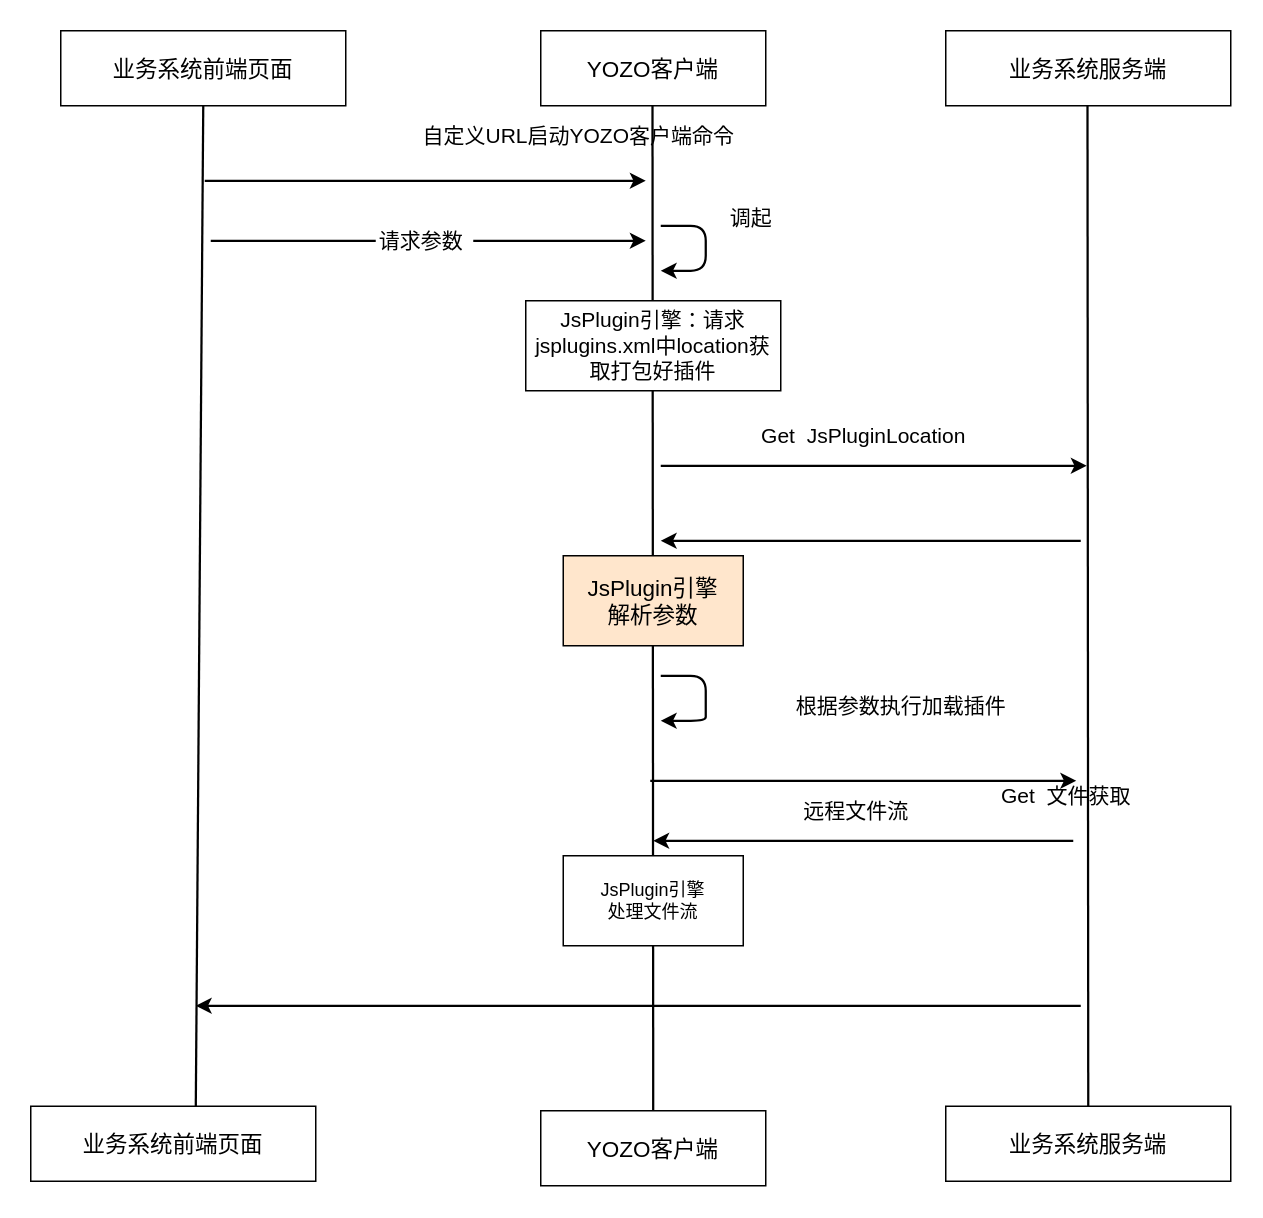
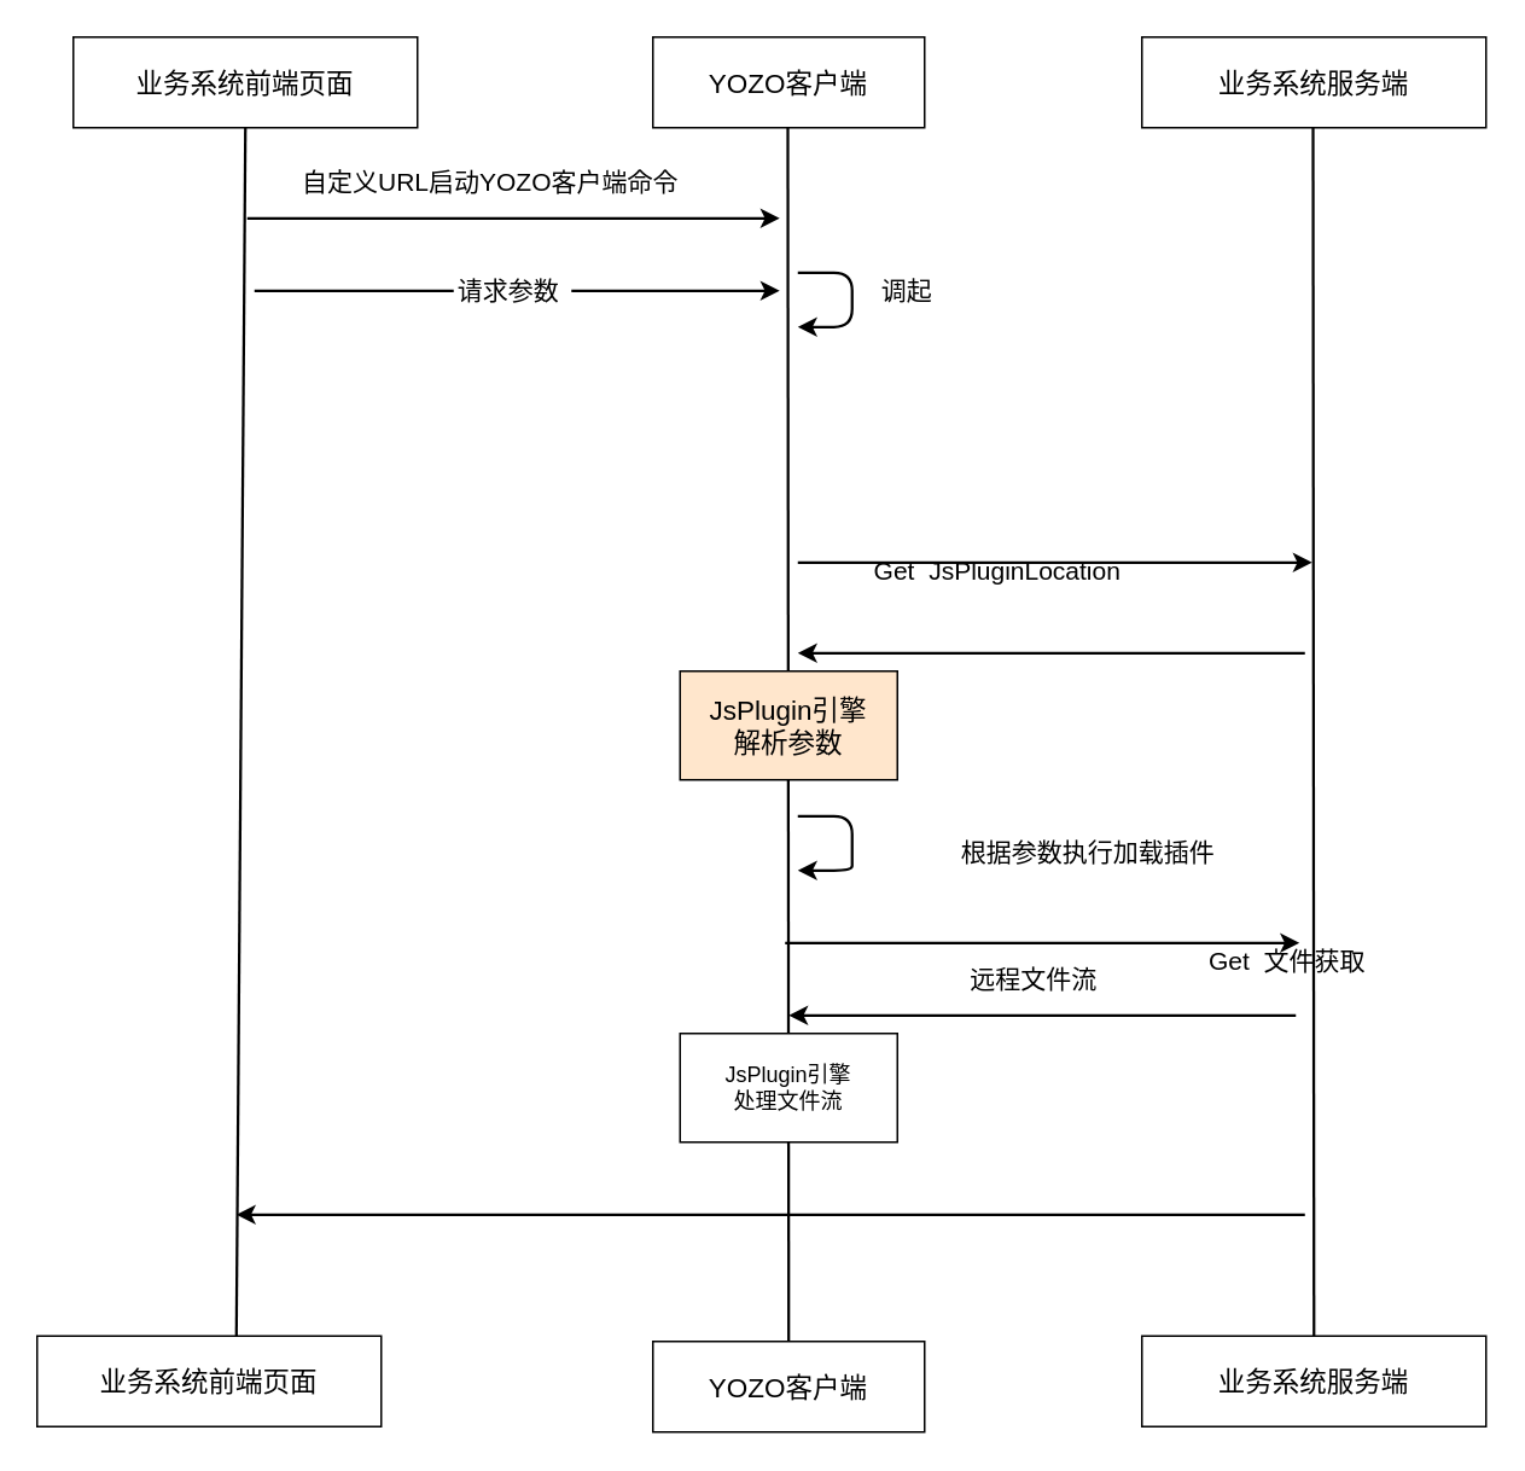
- <mxCell id="9" value="&lt;span style=&quot;font-size: 14px&quot;&gt;自定义URL启动YOZO客户端命令&lt;/span&gt;" style="text;html=1;align=center;verticalAlign=middle;resizable=0;points=[];autosize=1;strokeColor=none;" vertex="1" parent="1"><mxGeometry x="275" y="80" width="220" height="20" as="geometry" /></mxCell>
+ <mxCell id="9" value="&lt;span style=&quot;font-size: 14px&quot;&gt;自定义URL启动YOZO客户端命令&lt;/span&gt;" style="text;html=1;align=center;verticalAlign=middle;resizable=0;points=[];autosize=1;strokeColor=none;" vertex="1" parent="1"><mxGeometry x="160" y="90" width="220" height="20" as="geometry" /></mxCell>
- <mxCell id="15" value="&lt;font style=&quot;font-size: 14px&quot;&gt;调起&lt;/font&gt;" style="text;html=1;align=center;verticalAlign=middle;resizable=0;points=[];autosize=1;strokeColor=none;" vertex="1" parent="1"><mxGeometry x="480" y="135" width="40" height="20" as="geometry" /></mxCell>
+ <mxCell id="15" value="&lt;font style=&quot;font-size: 14px&quot;&gt;调起&lt;/font&gt;" style="text;html=1;align=center;verticalAlign=middle;resizable=0;points=[];autosize=1;strokeColor=none;" vertex="1" parent="1"><mxGeometry x="480" y="150" width="40" height="20" as="geometry" /></mxCell>
- <mxCell id="13" value="&lt;font style=&quot;font-size: 14px&quot;&gt;JsPlugin引擎：请求jsplugins.xml中location获取打包好插件&lt;/font&gt;" style="rounded=0;whiteSpace=wrap;html=1;" vertex="1" parent="1"><mxGeometry x="350" y="200" width="170" height="60" as="geometry" /></mxCell>
- <mxCell id="17" value="&lt;font style=&quot;font-size: 14px&quot;&gt;Get&amp;nbsp; JsPluginLocation&lt;/font&gt;" style="text;html=1;align=center;verticalAlign=middle;resizable=0;points=[];autosize=1;strokeColor=none;" vertex="1" parent="1"><mxGeometry x="500" y="280" width="150" height="20" as="geometry" /></mxCell>
+ <mxCell id="17" value="&lt;font style=&quot;font-size: 14px&quot;&gt;Get&amp;nbsp; JsPluginLocation&lt;/font&gt;" style="text;html=1;align=center;verticalAlign=middle;resizable=0;points=[];autosize=1;strokeColor=none;" vertex="1" parent="1"><mxGeometry x="475" y="305" width="150" height="20" as="geometry" /></mxCell>
